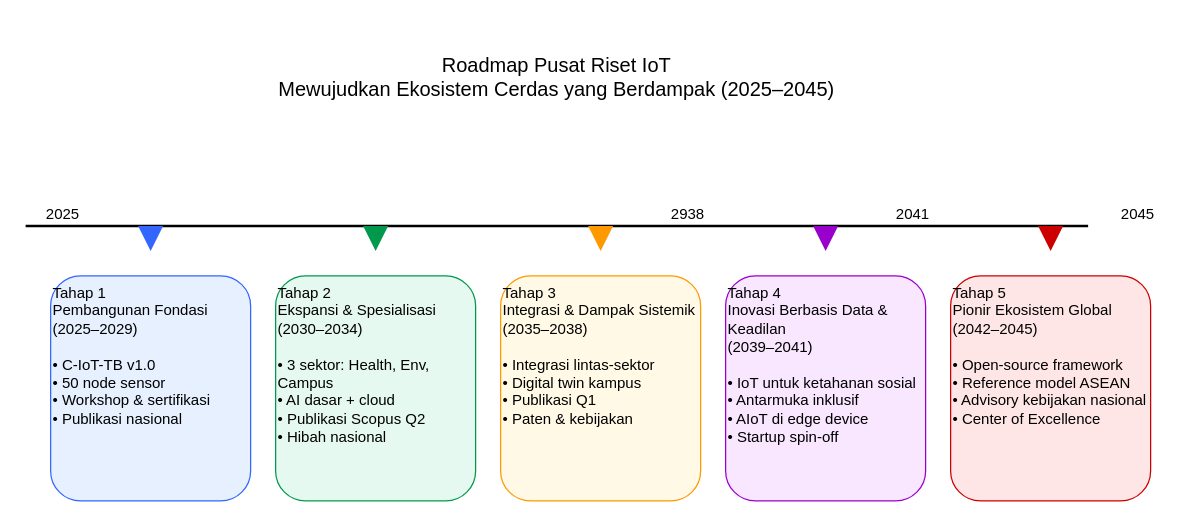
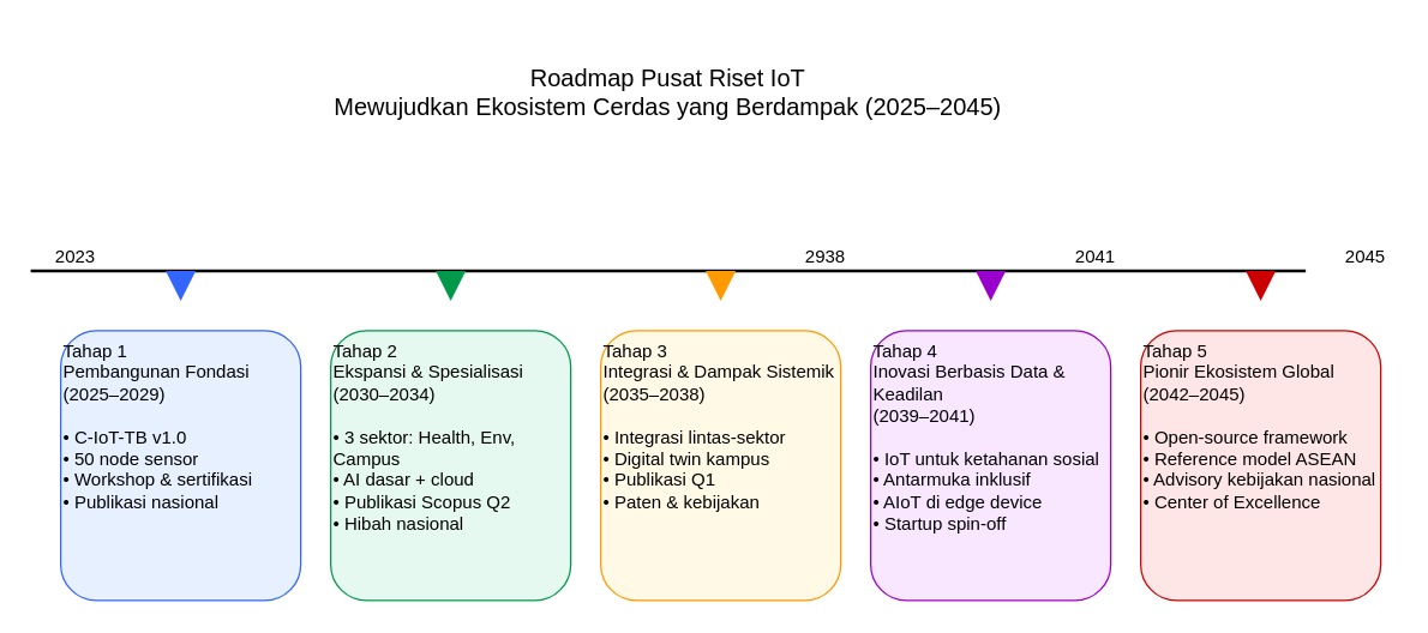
- <mxCell id="6" value="2025" style="text;html=0;strokeColor=none;fillColor=none;align=center;verticalAlign=middle;" vertex="1" parent="1"><mxGeometry x="30" y="160" width="40" height="20" as="geometry" /></mxCell>
+ <mxCell id="6" value="2023" style="text;html=0;strokeColor=none;fillColor=none;align=center;verticalAlign=middle;" vertex="1" parent="1"><mxGeometry x="30" y="160" width="40" height="20" as="geometry" /></mxCell>
